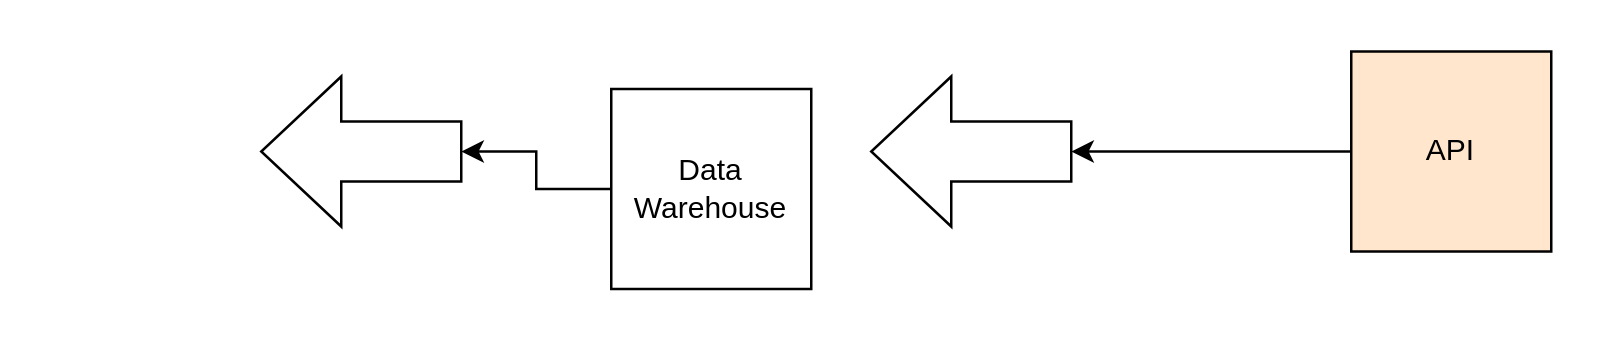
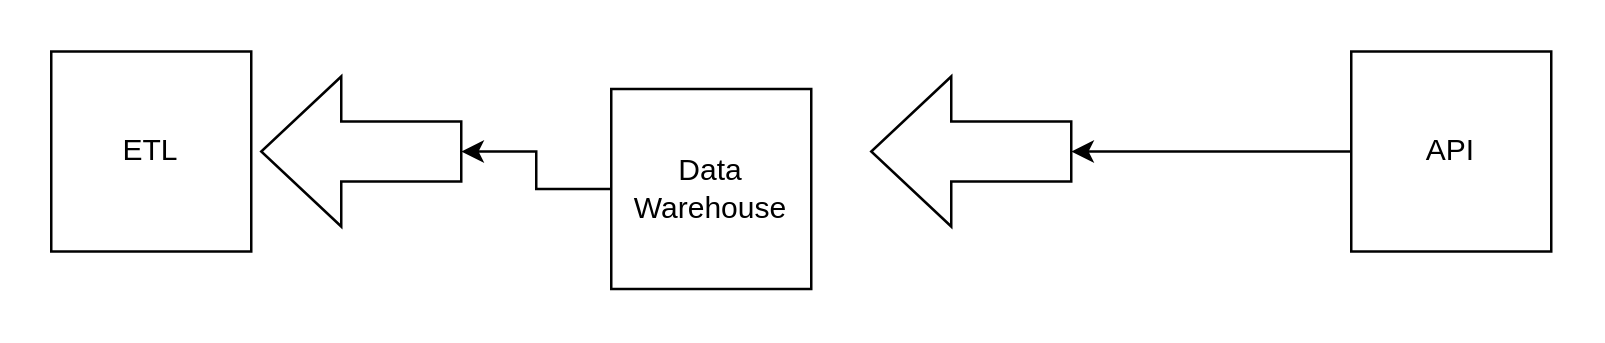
+ <mxCell id="2" value="ETL" style="whiteSpace=wrap;html=1;aspect=fixed;" vertex="1" parent="1"><mxGeometry x="20" y="20" width="80" height="80" as="geometry" /></mxCell>
- <mxCell id="6" value="API" style="whiteSpace=wrap;html=1;aspect=fixed;fillColor=#ffe6cc;" vertex="1" parent="1"><mxGeometry x="540" y="20" width="80" height="80" as="geometry" /></mxCell>
+ <mxCell id="6" value="API" style="whiteSpace=wrap;html=1;aspect=fixed;" vertex="1" parent="1"><mxGeometry x="540" y="20" width="80" height="80" as="geometry" /></mxCell>
